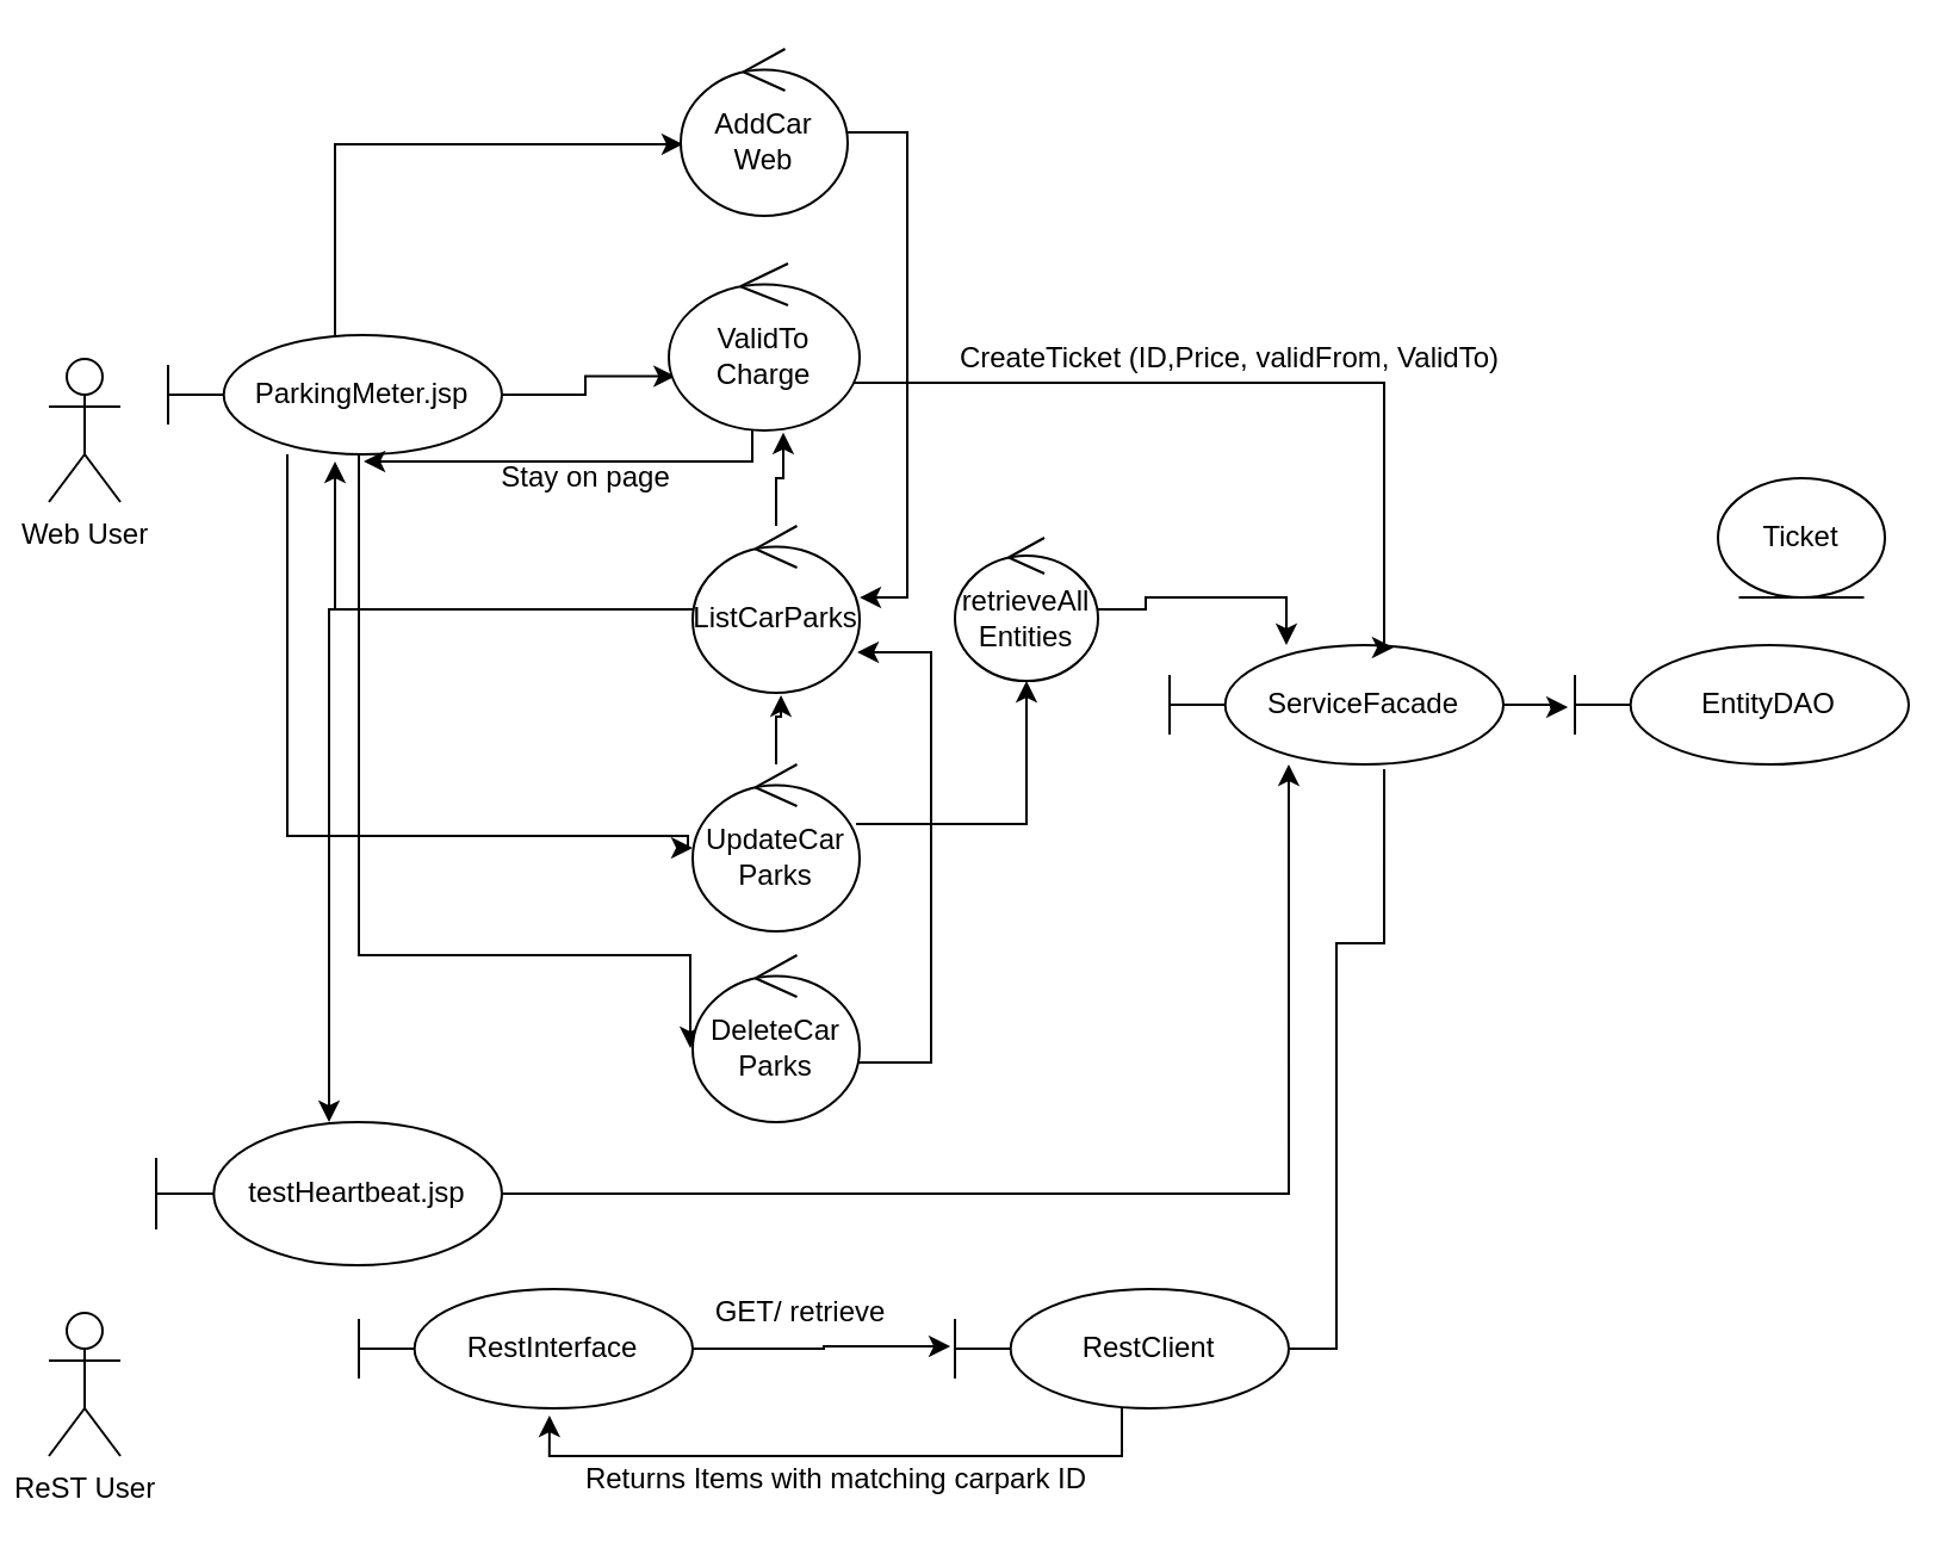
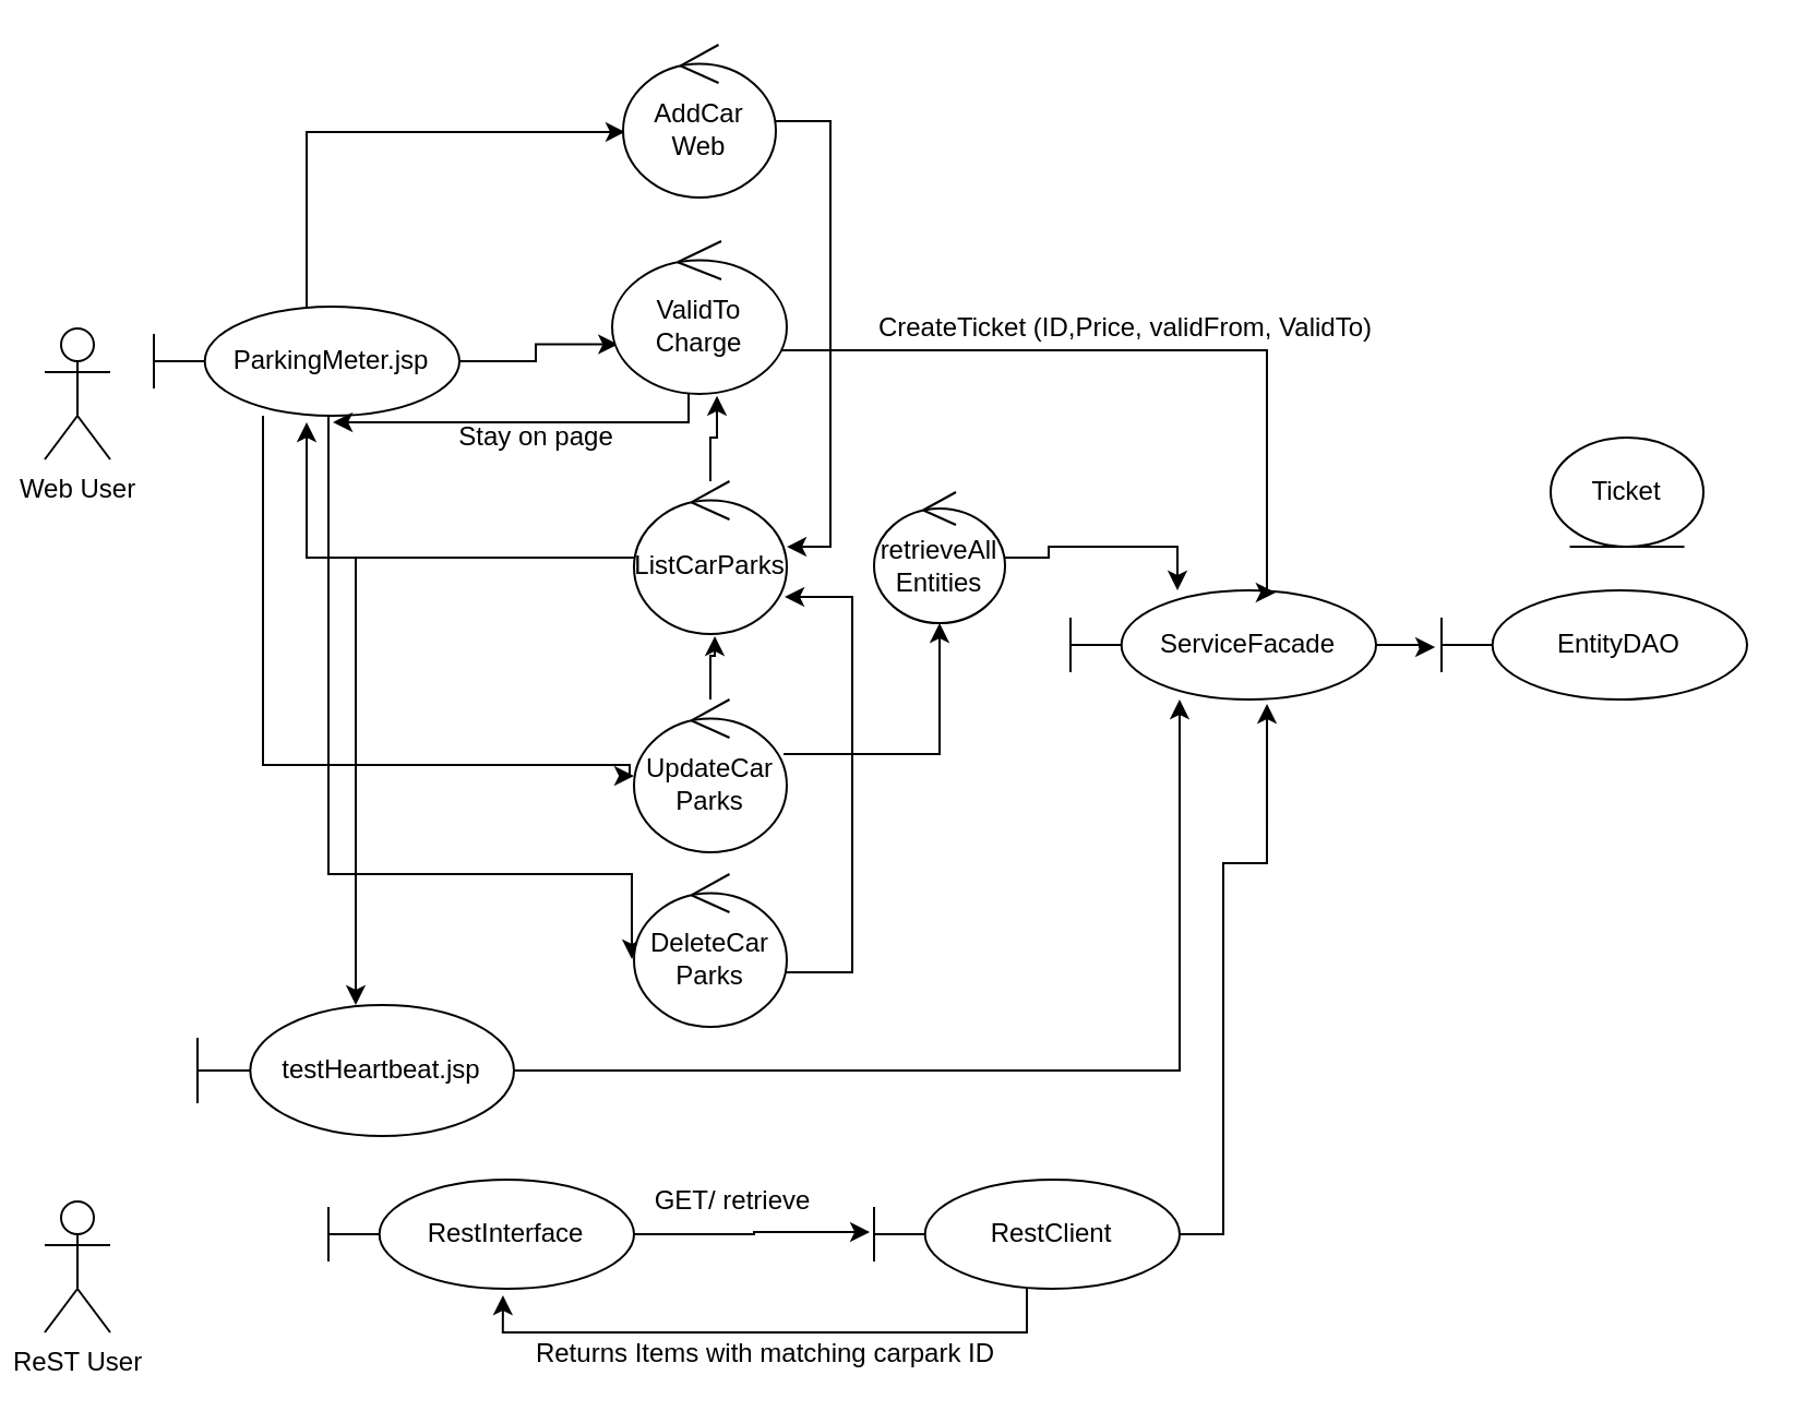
- <mxCell id="35" value="Ticket" style="ellipse;shape=umlEntity;whiteSpace=wrap;html=1;" vertex="1" parent="1"><mxGeometry x="720" y="200" width="70" height="50" as="geometry" /></mxCell>
+ <mxCell id="35" value="Ticket" style="ellipse;shape=umlEntity;whiteSpace=wrap;html=1;" vertex="1" parent="1"><mxGeometry x="710" y="200" width="70" height="50" as="geometry" /></mxCell>
- <mxCell id="10" style="edgeStyle=orthogonalEdgeStyle;rounded=0;orthogonalLoop=1;jettySize=auto;html=1;entryX=0.643;entryY=1.04;entryDx=0;entryDy=0;entryPerimeter=0;endArrow=none;" edge="1" parent="1" source="11" target="5"><mxGeometry relative="1" as="geometry"><Array as="points"><mxPoint x="560" y="565" /><mxPoint x="560" y="395" /><mxPoint x="580" y="395" /></Array></mxGeometry></mxCell>
+ <mxCell id="10" style="edgeStyle=orthogonalEdgeStyle;rounded=0;orthogonalLoop=1;jettySize=auto;html=1;entryX=0.643;entryY=1.04;entryDx=0;entryDy=0;entryPerimeter=0;" edge="1" parent="1" source="11" target="5"><mxGeometry relative="1" as="geometry"><Array as="points"><mxPoint x="560" y="565" /><mxPoint x="560" y="395" /><mxPoint x="580" y="395" /></Array></mxGeometry></mxCell>
- <mxCell id="25" value="testHeartbeat.jsp" style="shape=umlBoundary;whiteSpace=wrap;html=1;" vertex="1" parent="1"><mxGeometry x="65" y="470" width="145" height="60" as="geometry" /></mxCell>
+ <mxCell id="25" value="testHeartbeat.jsp" style="shape=umlBoundary;whiteSpace=wrap;html=1;" vertex="1" parent="1"><mxGeometry x="90" y="460" width="145" height="60" as="geometry" /></mxCell>
